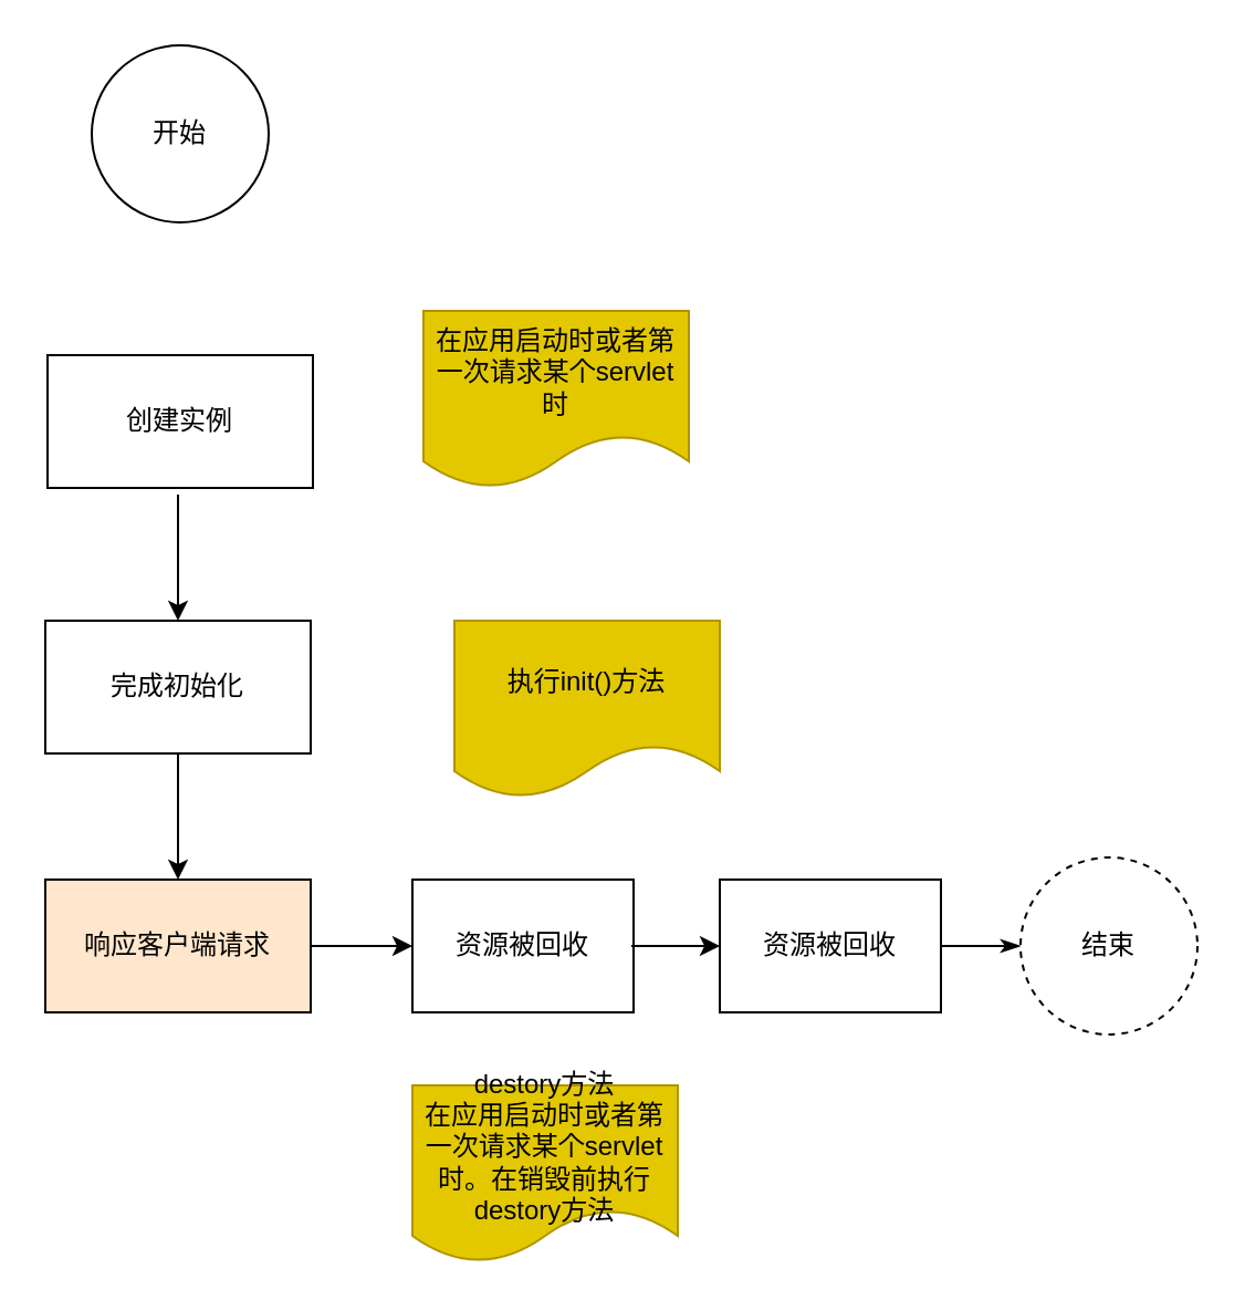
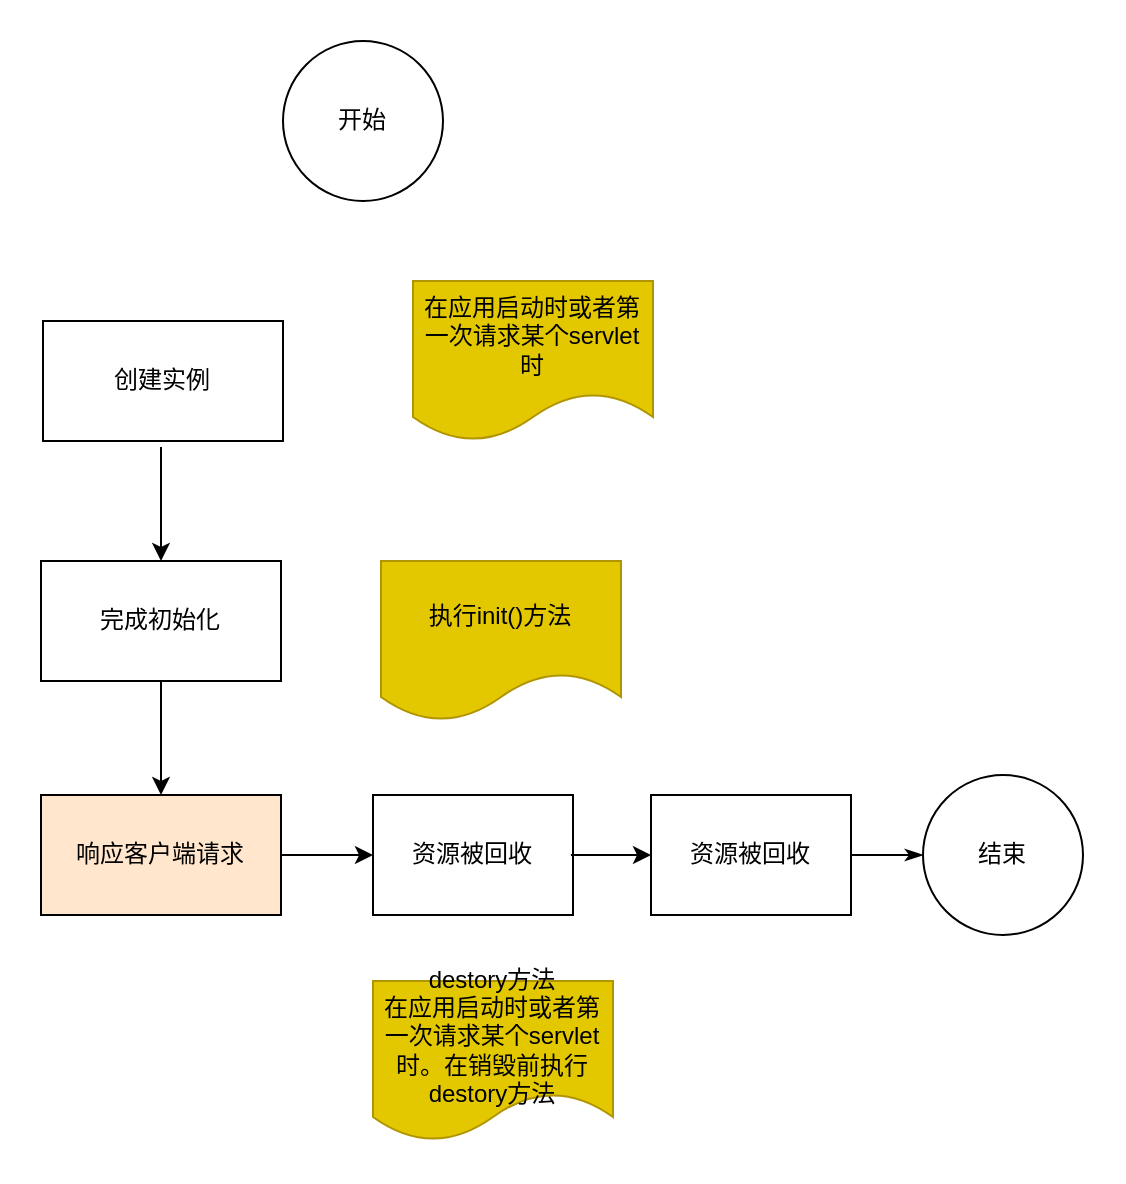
- <mxCell id="2" value="开始" style="ellipse;whiteSpace=wrap;html=1;aspect=fixed;" vertex="1" parent="1"><mxGeometry x="41" y="20" width="80" height="80" as="geometry" /></mxCell>
+ <mxCell id="2" value="开始" style="ellipse;whiteSpace=wrap;html=1;aspect=fixed;" vertex="1" parent="1"><mxGeometry x="141" y="20" width="80" height="80" as="geometry" /></mxCell>
- <mxCell id="14" value="在应用启动时或者第一次请求某个servlet时" style="shape=document;whiteSpace=wrap;html=1;boundedLbl=1;fillColor=#e3c800;strokeColor=#B09500;" vertex="1" parent="1"><mxGeometry x="191" y="140" width="120" height="80" as="geometry" /></mxCell>
+ <mxCell id="14" value="在应用启动时或者第一次请求某个servlet时" style="shape=document;whiteSpace=wrap;html=1;boundedLbl=1;fillColor=#e3c800;strokeColor=#B09500;" vertex="1" parent="1"><mxGeometry x="206" y="140" width="120" height="80" as="geometry" /></mxCell>
- <mxCell id="15" value="执行init()方法" style="shape=document;whiteSpace=wrap;html=1;boundedLbl=1;fillColor=#e3c800;strokeColor=#B09500;" vertex="1" parent="1"><mxGeometry x="205" y="280" width="120" height="80" as="geometry" /></mxCell>
+ <mxCell id="15" value="执行init()方法" style="shape=document;whiteSpace=wrap;html=1;boundedLbl=1;fillColor=#e3c800;strokeColor=#B09500;" vertex="1" parent="1"><mxGeometry x="190" y="280" width="120" height="80" as="geometry" /></mxCell>
- <mxCell id="13" value="结束" style="ellipse;whiteSpace=wrap;html=1;aspect=fixed;dashed=1;" vertex="1" parent="1"><mxGeometry x="461" y="387" width="80" height="80" as="geometry" /></mxCell>
+ <mxCell id="13" value="结束" style="ellipse;whiteSpace=wrap;html=1;aspect=fixed;" vertex="1" parent="1"><mxGeometry x="461" y="387" width="80" height="80" as="geometry" /></mxCell>
